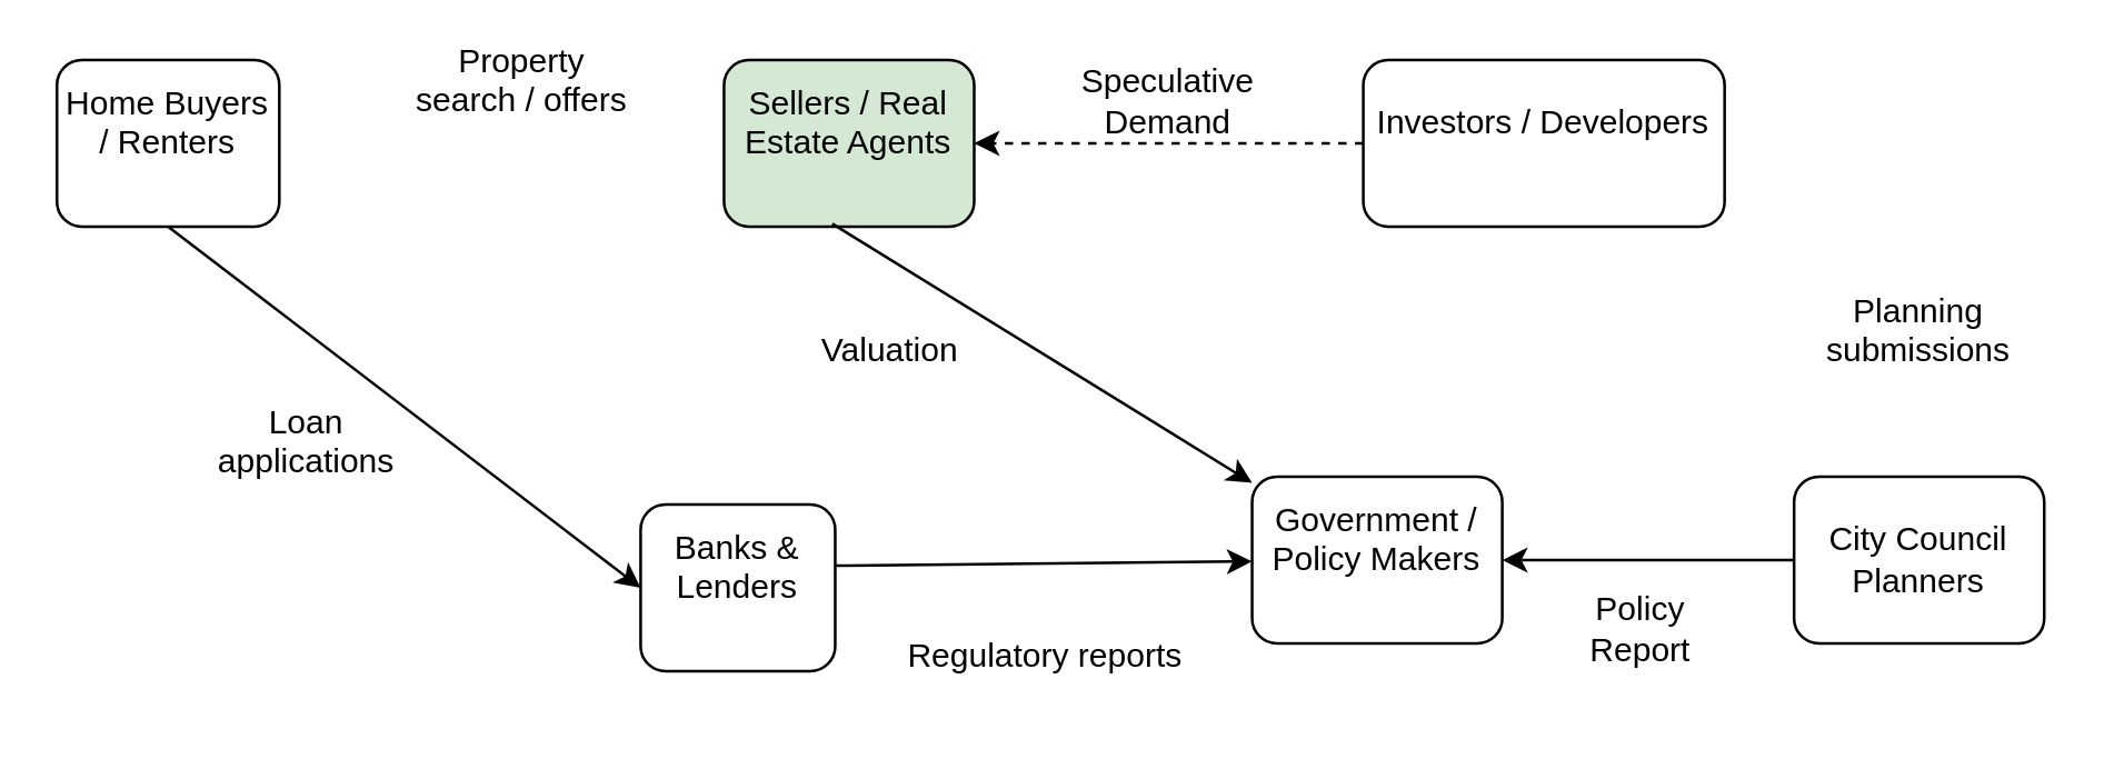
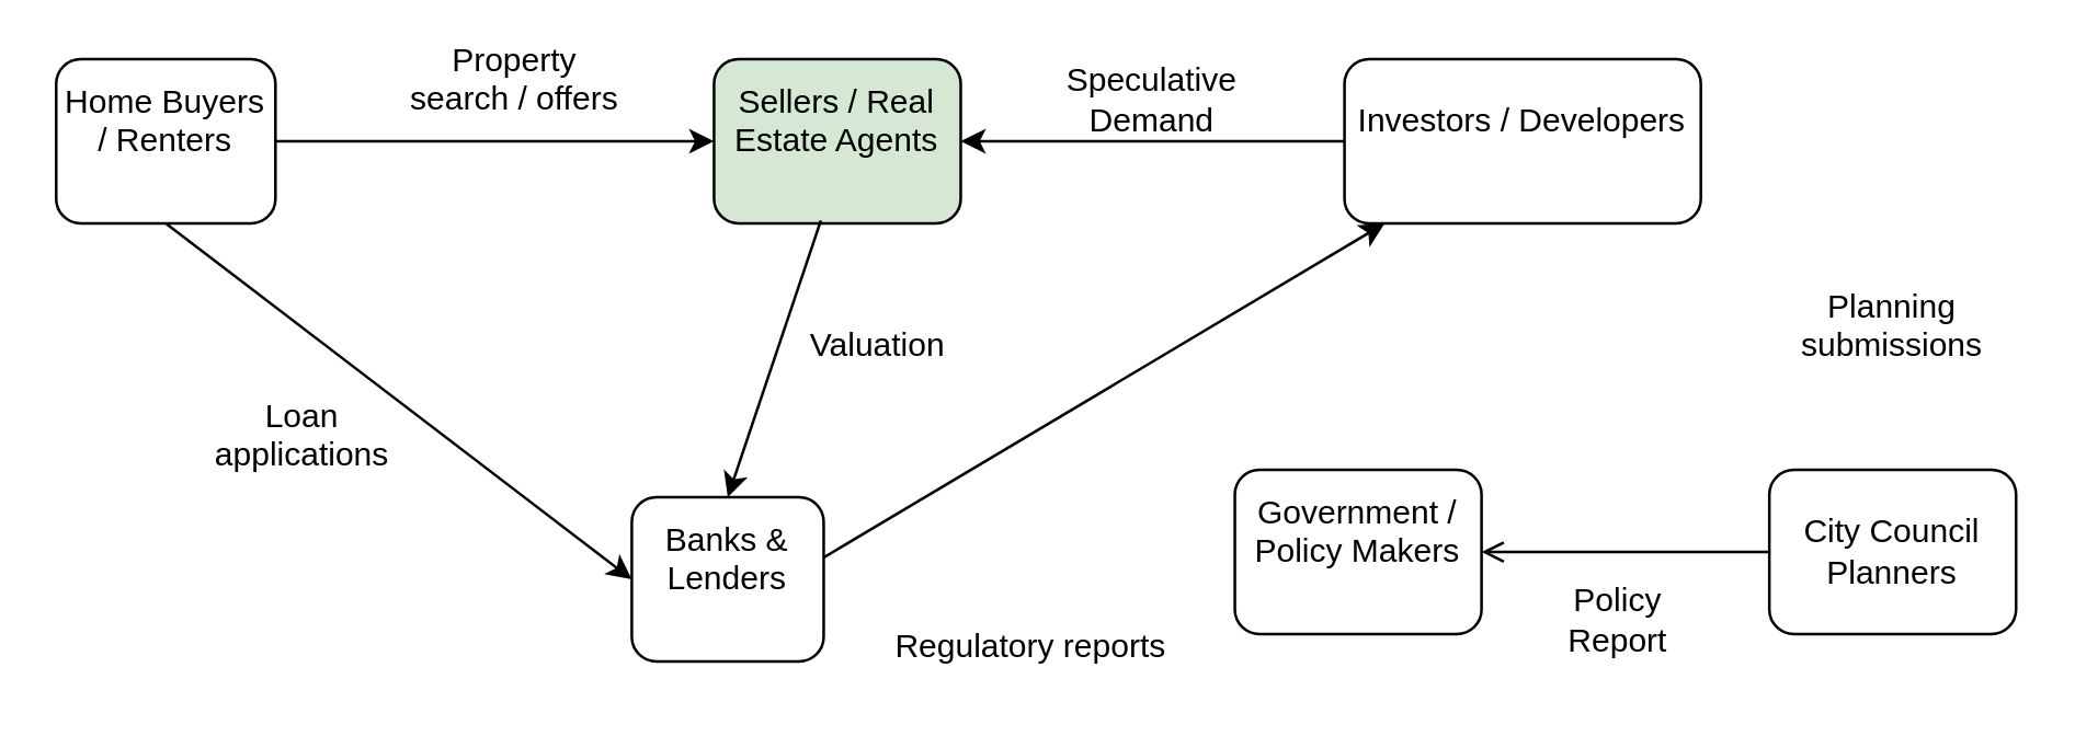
+ <mxCell id="8" value="" style="endArrow=classic;html=1;rounded=0;exitX=1;exitY=0.5;exitDx=0;exitDy=0;entryX=0;entryY=0.5;entryDx=0;entryDy=0;" edge="1" parent="1" source="2" target="3"><mxGeometry width="50" height="50" relative="1" as="geometry"><mxPoint x="310" y="350" as="sourcePoint" /><mxPoint x="390" y="70" as="targetPoint" /></mxGeometry></mxCell>
- <mxCell id="17" value="" style="endArrow=classic;html=1;rounded=0;entryX=1;entryY=0.5;entryDx=0;entryDy=0;dashed=1;" edge="1" parent="1" source="7" target="3"><mxGeometry width="50" height="50" relative="1" as="geometry"><mxPoint x="310" y="350" as="sourcePoint" /><mxPoint x="360" y="60" as="targetPoint" /></mxGeometry></mxCell>
+ <mxCell id="17" value="" style="endArrow=classic;html=1;rounded=0;entryX=1;entryY=0.5;entryDx=0;entryDy=0;" edge="1" parent="1" source="7" target="3"><mxGeometry width="50" height="50" relative="1" as="geometry"><mxPoint x="310" y="350" as="sourcePoint" /><mxPoint x="360" y="60" as="targetPoint" /></mxGeometry></mxCell>
- <mxCell id="18" value="" style="endArrow=classic;html=1;rounded=0;exitX=0.433;exitY=0.983;exitDx=0;exitDy=0;exitPerimeter=0;" edge="1" parent="1" source="3" target="5"><mxGeometry width="50" height="50" relative="1" as="geometry"><mxPoint x="310" y="350" as="sourcePoint" /><mxPoint x="360" y="300" as="targetPoint" /></mxGeometry></mxCell>
+ <mxCell id="18" value="" style="endArrow=classic;html=1;rounded=0;exitX=0.433;exitY=0.983;exitDx=0;exitDy=0;exitPerimeter=0;entryX=0.5;entryY=0;entryDx=0;entryDy=0;" edge="1" parent="1" source="3" target="4"><mxGeometry width="50" height="50" relative="1" as="geometry"><mxPoint x="310" y="350" as="sourcePoint" /><mxPoint x="360" y="300" as="targetPoint" /></mxGeometry></mxCell>
- <mxCell id="12" value="" style="endArrow=classic;html=1;rounded=0;" edge="1" parent="1" source="6" target="5"><mxGeometry width="50" height="50" relative="1" as="geometry"><mxPoint x="160" y="350" as="sourcePoint" /><mxPoint x="210" y="300" as="targetPoint" /></mxGeometry></mxCell>
+ <mxCell id="12" value="" style="endArrow=open;html=1;rounded=0;" edge="1" parent="1" source="6" target="5"><mxGeometry width="50" height="50" relative="1" as="geometry"><mxPoint x="160" y="350" as="sourcePoint" /><mxPoint x="210" y="300" as="targetPoint" /></mxGeometry></mxCell>
- <mxCell id="13" value="" style="endArrow=classic;html=1;rounded=0;exitX=1;exitY=0.367;exitDx=0;exitDy=0;exitPerimeter=0;" edge="1" parent="1" source="4" target="5"><mxGeometry width="50" height="50" relative="1" as="geometry"><mxPoint x="310" y="350" as="sourcePoint" /><mxPoint x="360" y="300" as="targetPoint" /></mxGeometry></mxCell>
+ <mxCell id="13" value="" style="endArrow=classic;html=1;rounded=0;exitX=1;exitY=0.367;exitDx=0;exitDy=0;exitPerimeter=0;" edge="1" parent="1" source="4" target="7"><mxGeometry width="50" height="50" relative="1" as="geometry"><mxPoint x="310" y="350" as="sourcePoint" /><mxPoint x="360" y="300" as="targetPoint" /></mxGeometry></mxCell>
